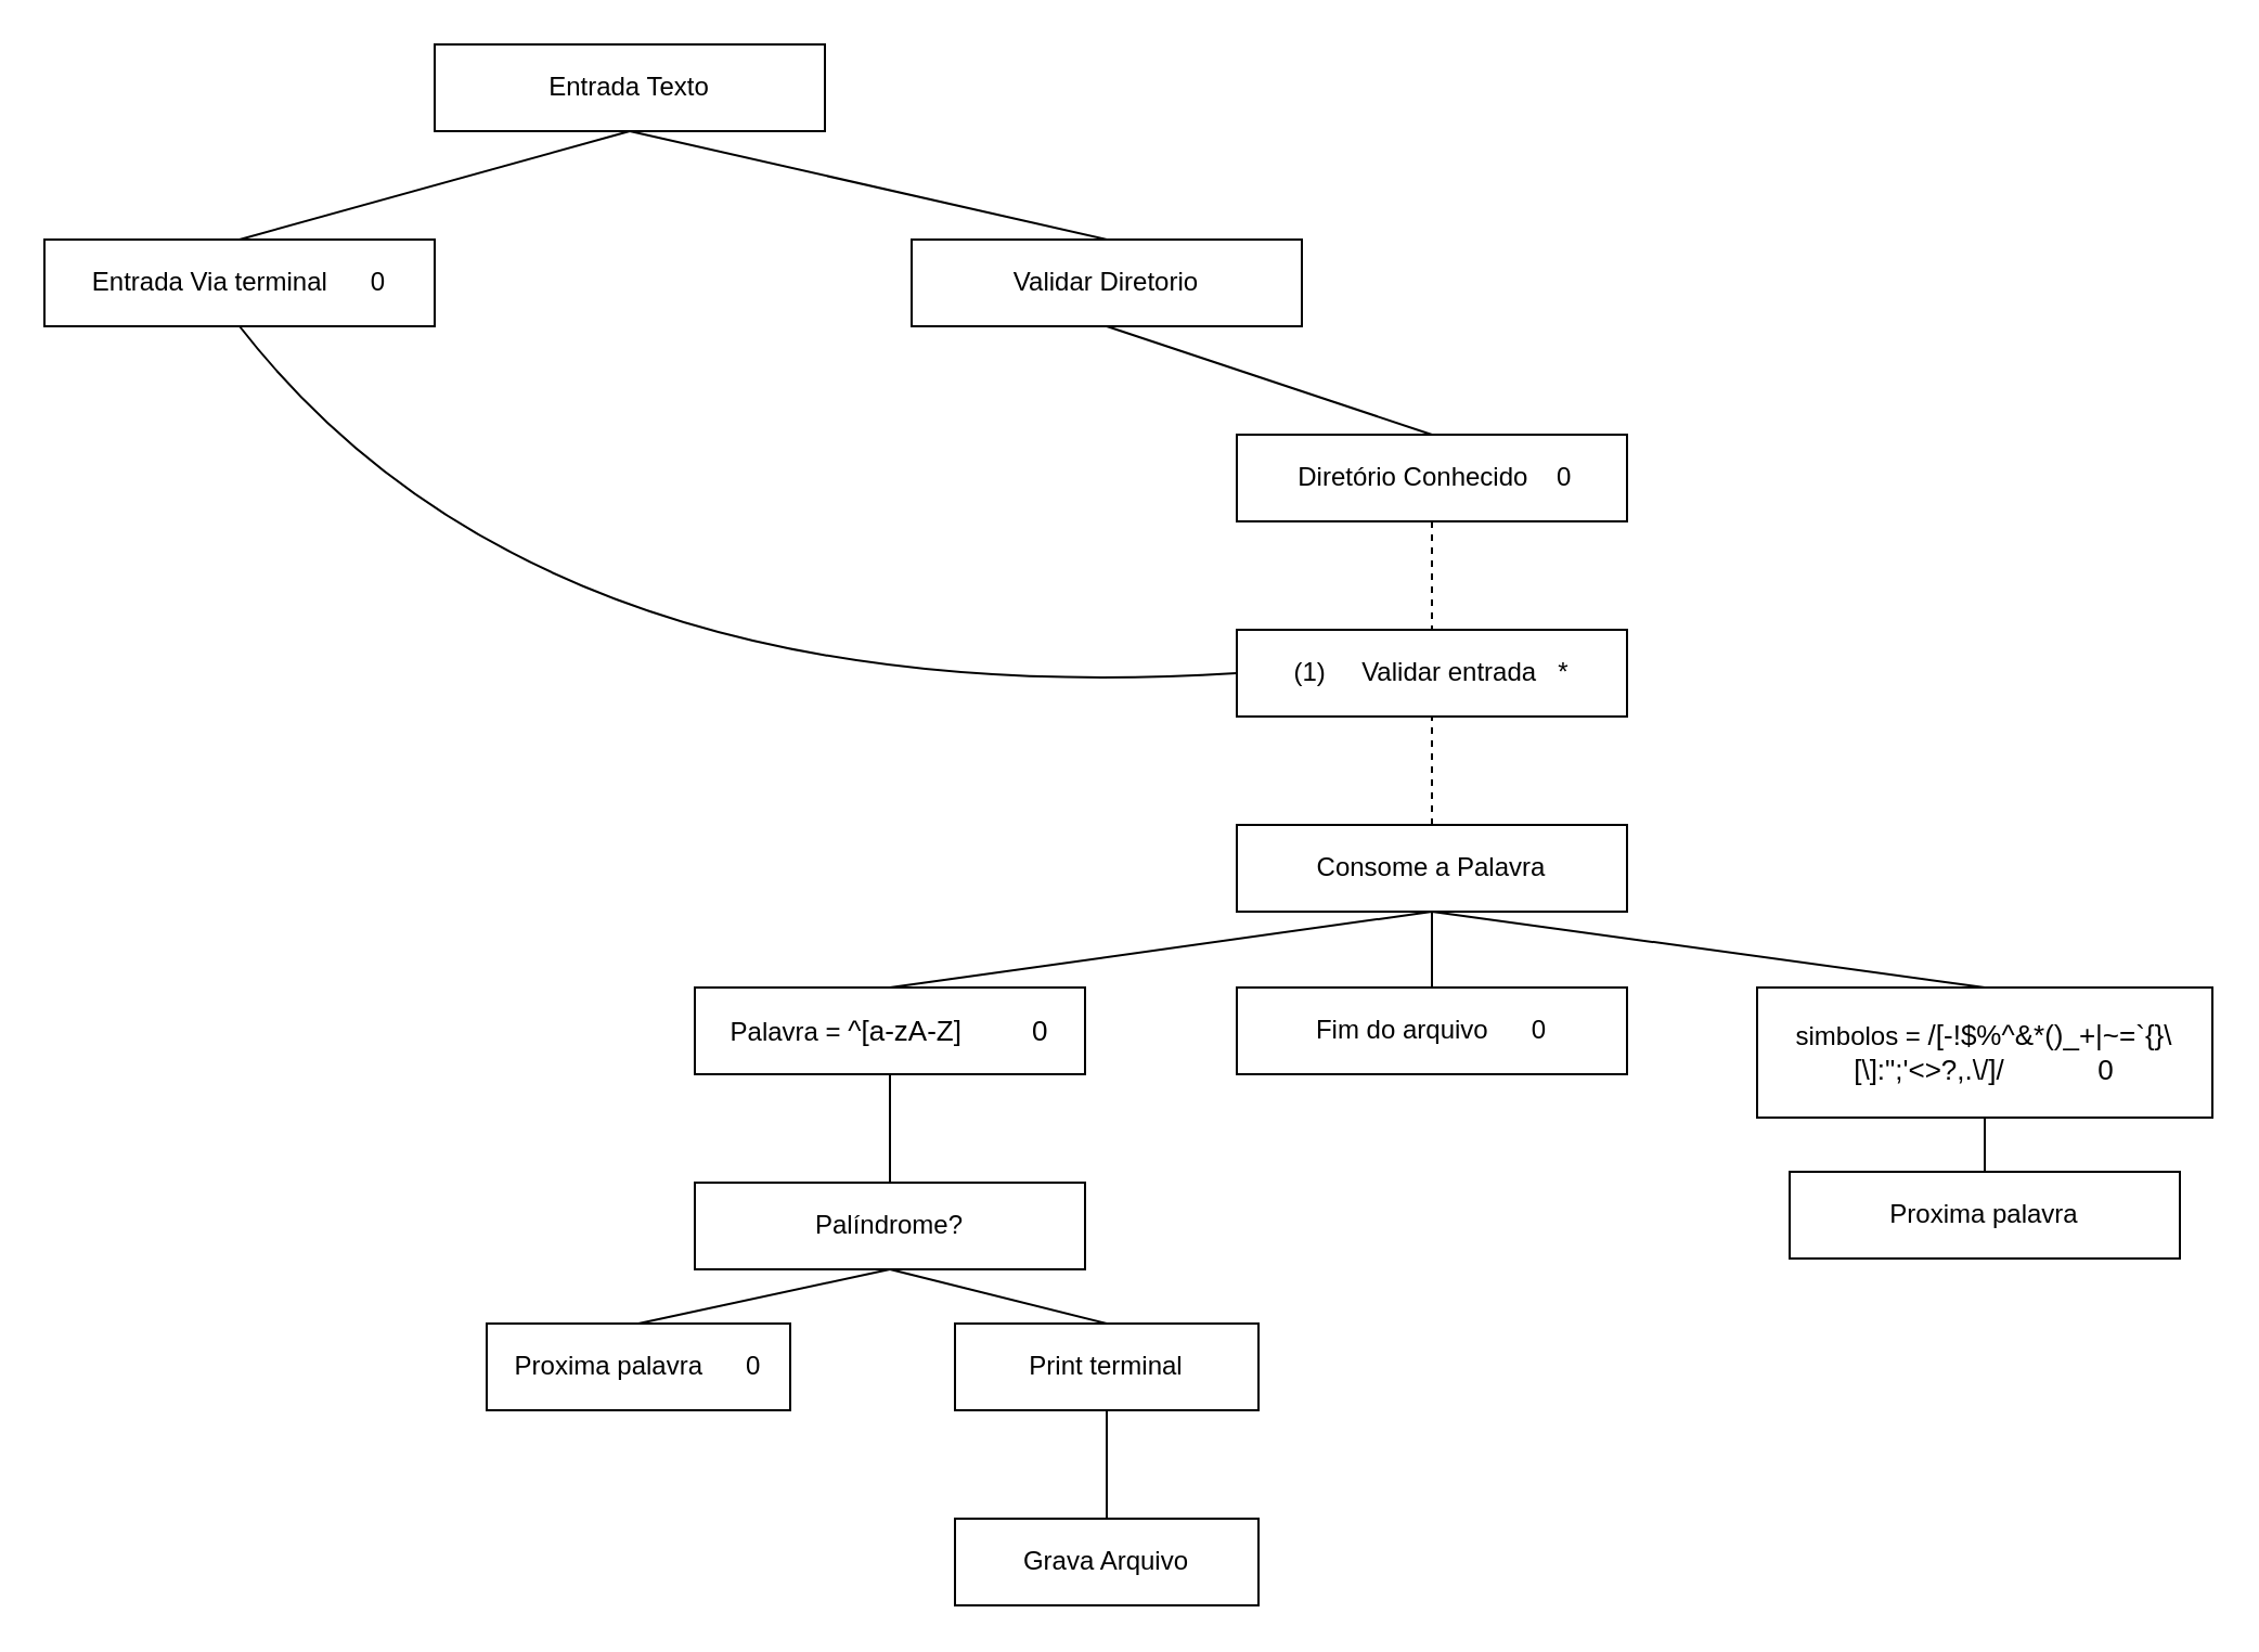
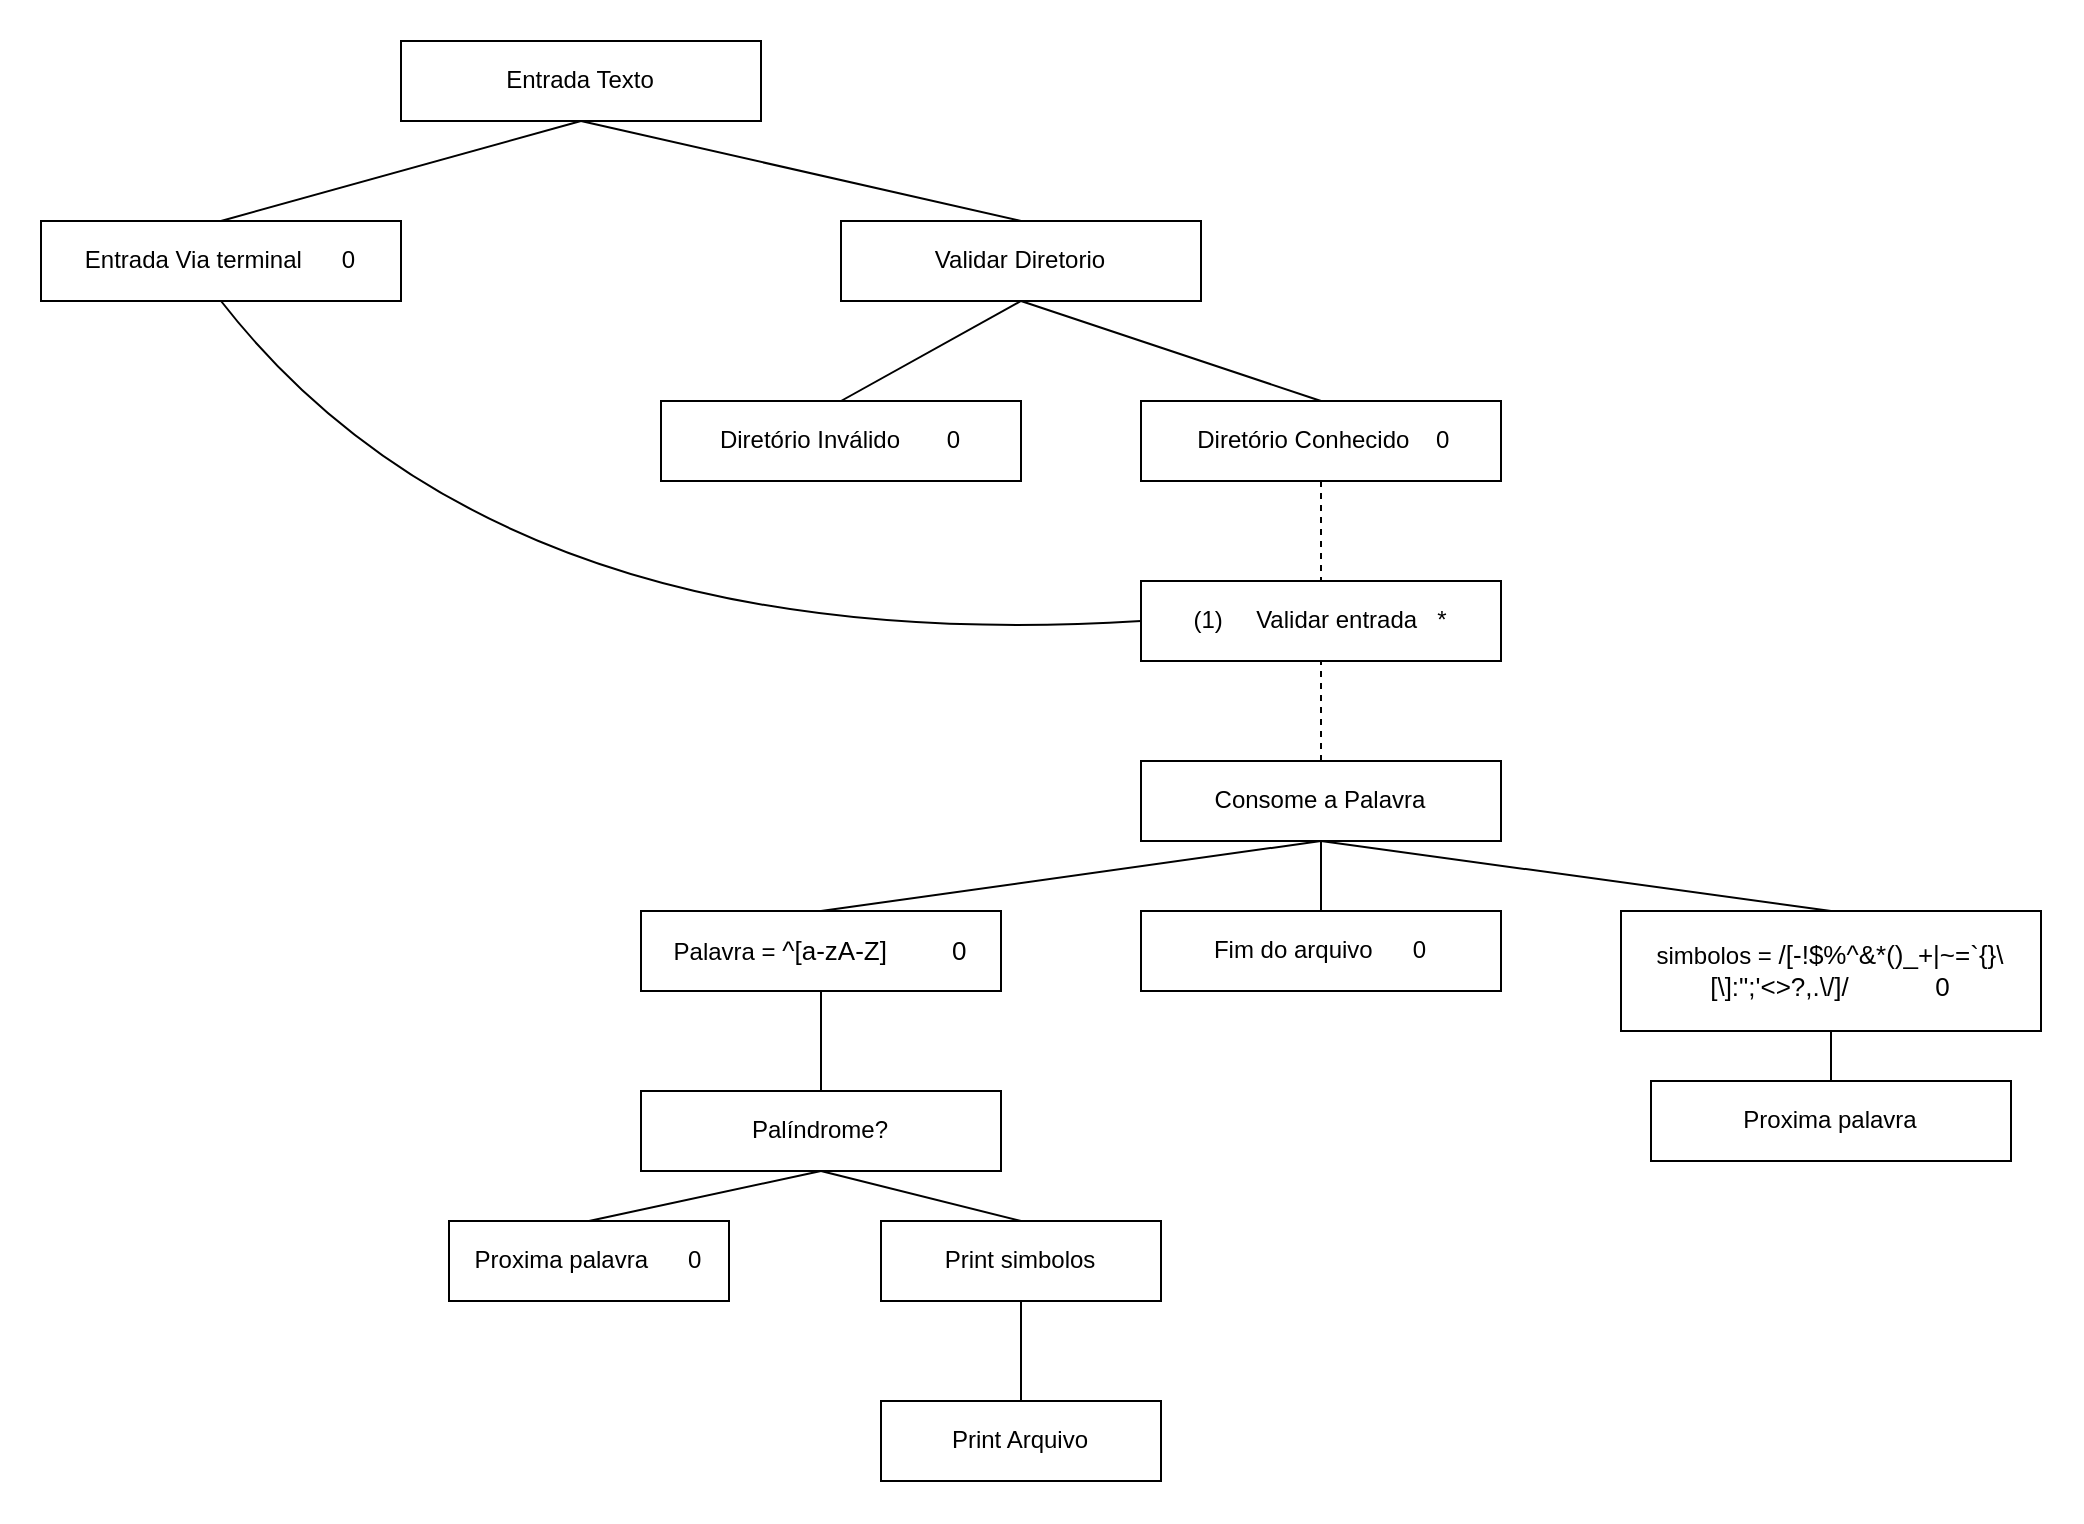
+ <mxCell id="9" value="" style="endArrow=none;html=1;rounded=0;exitX=0.5;exitY=1;exitDx=0;exitDy=0;entryX=0.5;entryY=0;entryDx=0;entryDy=0;" edge="1" parent="1" source="4" target="5"><mxGeometry width="50" height="50" relative="1" as="geometry"><mxPoint x="520" y="120" as="sourcePoint" /><mxPoint x="300" y="70" as="targetPoint" /></mxGeometry></mxCell>
+ <mxCell id="5" value="Diretório Inválido&amp;nbsp; &amp;nbsp; &amp;nbsp; &amp;nbsp;0" style="rounded=0;whiteSpace=wrap;html=1;" vertex="1" parent="1"><mxGeometry x="330" y="200" width="180" height="40" as="geometry" /></mxCell>
- <mxCell id="28" value="Print terminal" style="rounded=0;whiteSpace=wrap;html=1;" vertex="1" parent="1"><mxGeometry x="440" y="610" width="140" height="40" as="geometry" /></mxCell>
+ <mxCell id="28" value="Print simbolos" style="rounded=0;whiteSpace=wrap;html=1;" vertex="1" parent="1"><mxGeometry x="440" y="610" width="140" height="40" as="geometry" /></mxCell>
- <mxCell id="30" value="Grava Arquivo" style="rounded=0;whiteSpace=wrap;html=1;" vertex="1" parent="1"><mxGeometry x="440" y="700" width="140" height="40" as="geometry" /></mxCell>
+ <mxCell id="30" value="Print Arquivo" style="rounded=0;whiteSpace=wrap;html=1;" vertex="1" parent="1"><mxGeometry x="440" y="700" width="140" height="40" as="geometry" /></mxCell>
